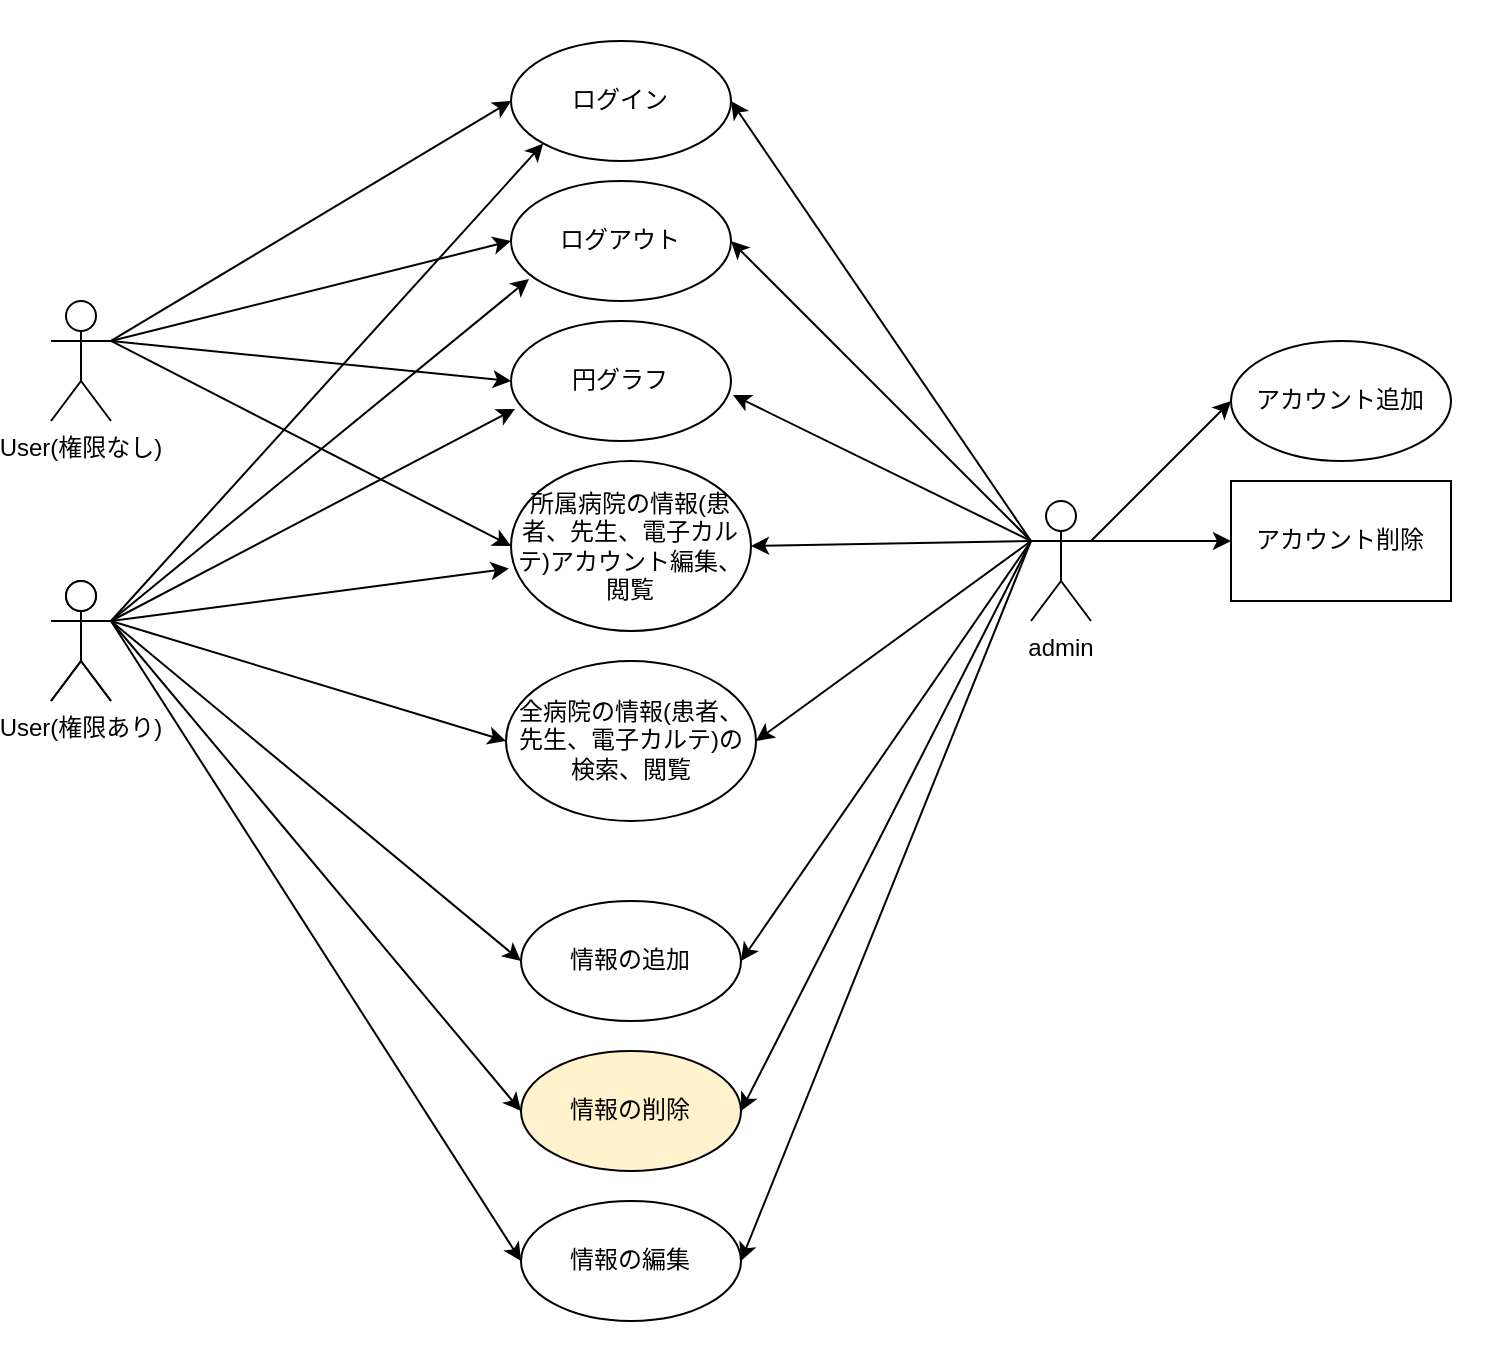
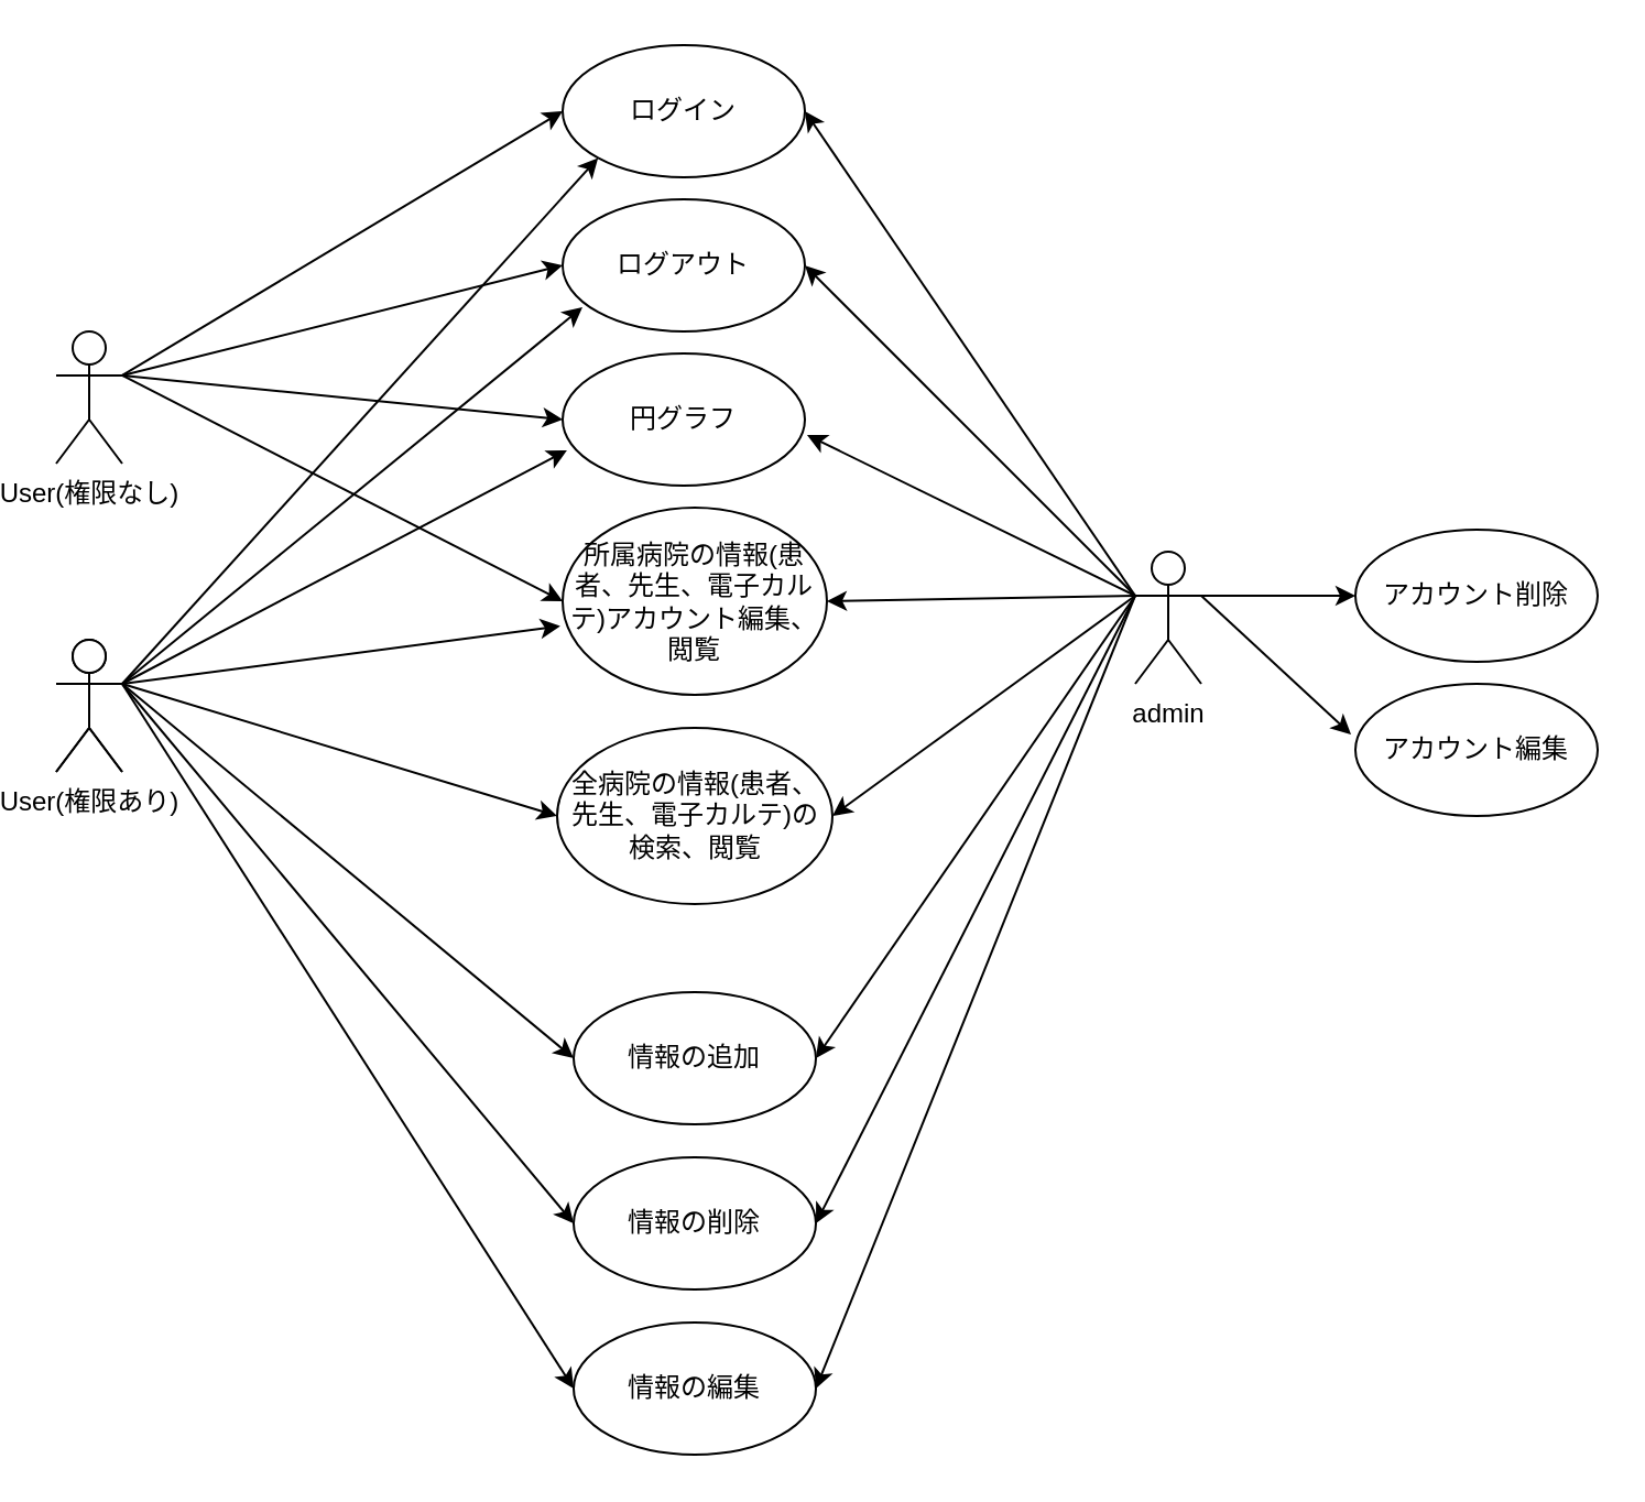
- <mxCell id="9" value="アカウント追加" style="ellipse;whiteSpace=wrap;html=1;" vertex="1" parent="1"><mxGeometry x="610" y="170" width="110" height="60" as="geometry" /></mxCell>
- <mxCell id="32" value="" style="endArrow=classic;html=1;rounded=0;exitX=1;exitY=0.333;exitDx=0;exitDy=0;exitPerimeter=0;entryX=0;entryY=0.5;entryDx=0;entryDy=0;" edge="1" parent="1" source="4" target="9"><mxGeometry width="50" height="50" relative="1" as="geometry"><mxPoint x="320" y="290" as="sourcePoint" /><mxPoint x="370" y="240" as="targetPoint" /></mxGeometry></mxCell>
- <mxCell id="11" value="アカウント削除" style="whiteSpace=wrap;html=1;rounded=0;" vertex="1" parent="1"><mxGeometry x="610" y="240" width="110" height="60" as="geometry" /></mxCell>
+ <mxCell id="11" value="アカウント削除" style="ellipse;whiteSpace=wrap;html=1;" vertex="1" parent="1"><mxGeometry x="610" y="240" width="110" height="60" as="geometry" /></mxCell>
+ <mxCell id="34" value="" style="endArrow=classic;html=1;rounded=0;entryX=-0.018;entryY=0.383;entryDx=0;entryDy=0;entryPerimeter=0;exitX=1;exitY=0.333;exitDx=0;exitDy=0;exitPerimeter=0;" edge="1" parent="1" source="4" target="12"><mxGeometry width="50" height="50" relative="1" as="geometry"><mxPoint x="550" y="280" as="sourcePoint" /><mxPoint x="620" y="270" as="targetPoint" /></mxGeometry></mxCell>
+ <mxCell id="12" value="アカウント編集" style="ellipse;whiteSpace=wrap;html=1;" vertex="1" parent="1"><mxGeometry x="610" y="310" width="110" height="60" as="geometry" /></mxCell>
- <mxCell id="14" value="情報の削除" style="ellipse;whiteSpace=wrap;html=1;fillColor=#fff2cc;" vertex="1" parent="1"><mxGeometry x="255" y="525" width="110" height="60" as="geometry" /></mxCell>
+ <mxCell id="14" value="情報の削除" style="ellipse;whiteSpace=wrap;html=1;" vertex="1" parent="1"><mxGeometry x="255" y="525" width="110" height="60" as="geometry" /></mxCell>
